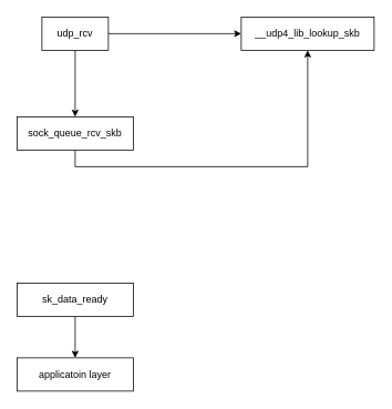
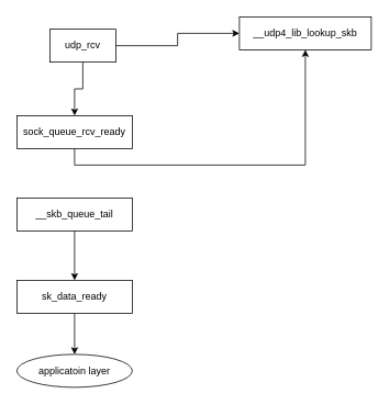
- <mxCell id="4" value="udp_rcv" style="rounded=0;whiteSpace=wrap;html=1;" vertex="1" parent="1"><mxGeometry x="50" y="20" width="80" height="40" as="geometry" /></mxCell>
+ <mxCell id="4" value="udp_rcv" style="rounded=0;whiteSpace=wrap;html=1;" vertex="1" parent="1"><mxGeometry x="60" y="35" width="80" height="40" as="geometry" /></mxCell>
- <mxCell id="7" value="sock_queue_rcv_skb" style="rounded=0;whiteSpace=wrap;html=1;" vertex="1" parent="1"><mxGeometry x="20" y="140" width="140" height="40" as="geometry" /></mxCell>
+ <mxCell id="7" value="sock_queue_rcv_ready" style="rounded=0;whiteSpace=wrap;html=1;" vertex="1" parent="1"><mxGeometry x="20" y="140" width="140" height="40" as="geometry" /></mxCell>
+ <mxCell id="9" value="__skb_queue_tail" style="rounded=0;whiteSpace=wrap;html=1;" vertex="1" parent="1"><mxGeometry x="20" y="240" width="140" height="40" as="geometry" /></mxCell>
+ <mxCell id="8" style="edgeStyle=orthogonalEdgeStyle;rounded=0;orthogonalLoop=1;jettySize=auto;html=1;exitX=0.5;exitY=1;exitDx=0;exitDy=0;" edge="1" parent="1" source="9" target="11"><mxGeometry relative="1" as="geometry" /></mxCell>
- <mxCell id="12" value="applicatoin layer" style="rounded=0;whiteSpace=wrap;html=1;" vertex="1" parent="1"><mxGeometry x="20" y="430" width="140" height="40" as="geometry" /></mxCell>
+ <mxCell id="12" value="applicatoin layer" style="ellipse;whiteSpace=wrap;html=1;" vertex="1" parent="1"><mxGeometry x="20" y="430" width="140" height="40" as="geometry" /></mxCell>
